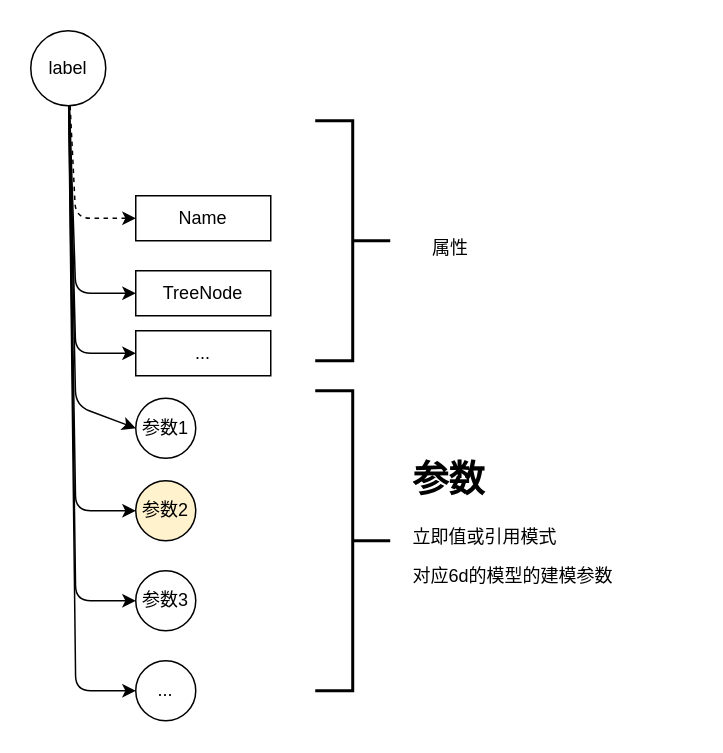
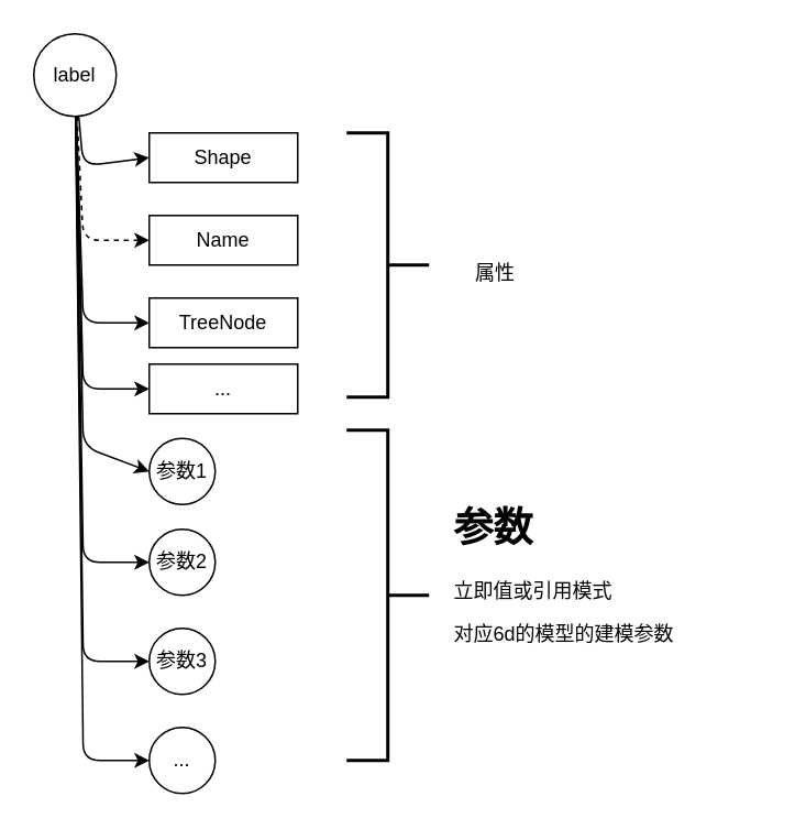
+ <mxCell id="11" value="Shape" style="rounded=0;whiteSpace=wrap;html=1;" parent="1" vertex="1"><mxGeometry x="90" y="80" width="90" height="30" as="geometry" /></mxCell>
+ <mxCell id="2" style="edgeStyle=none;html=1;entryX=0;entryY=0.5;entryDx=0;entryDy=0;" parent="1" source="10" target="11" edge="1"><mxGeometry relative="1" as="geometry"><Array as="points"><mxPoint x="50" y="100" /></Array></mxGeometry></mxCell>
- <mxCell id="15" value="参数2" style="ellipse;whiteSpace=wrap;html=1;aspect=fixed;fillColor=#fff2cc;" parent="1" vertex="1"><mxGeometry x="90" y="320" width="40" height="40" as="geometry" /></mxCell>
+ <mxCell id="15" value="参数2" style="ellipse;whiteSpace=wrap;html=1;aspect=fixed;" parent="1" vertex="1"><mxGeometry x="90" y="320" width="40" height="40" as="geometry" /></mxCell>
